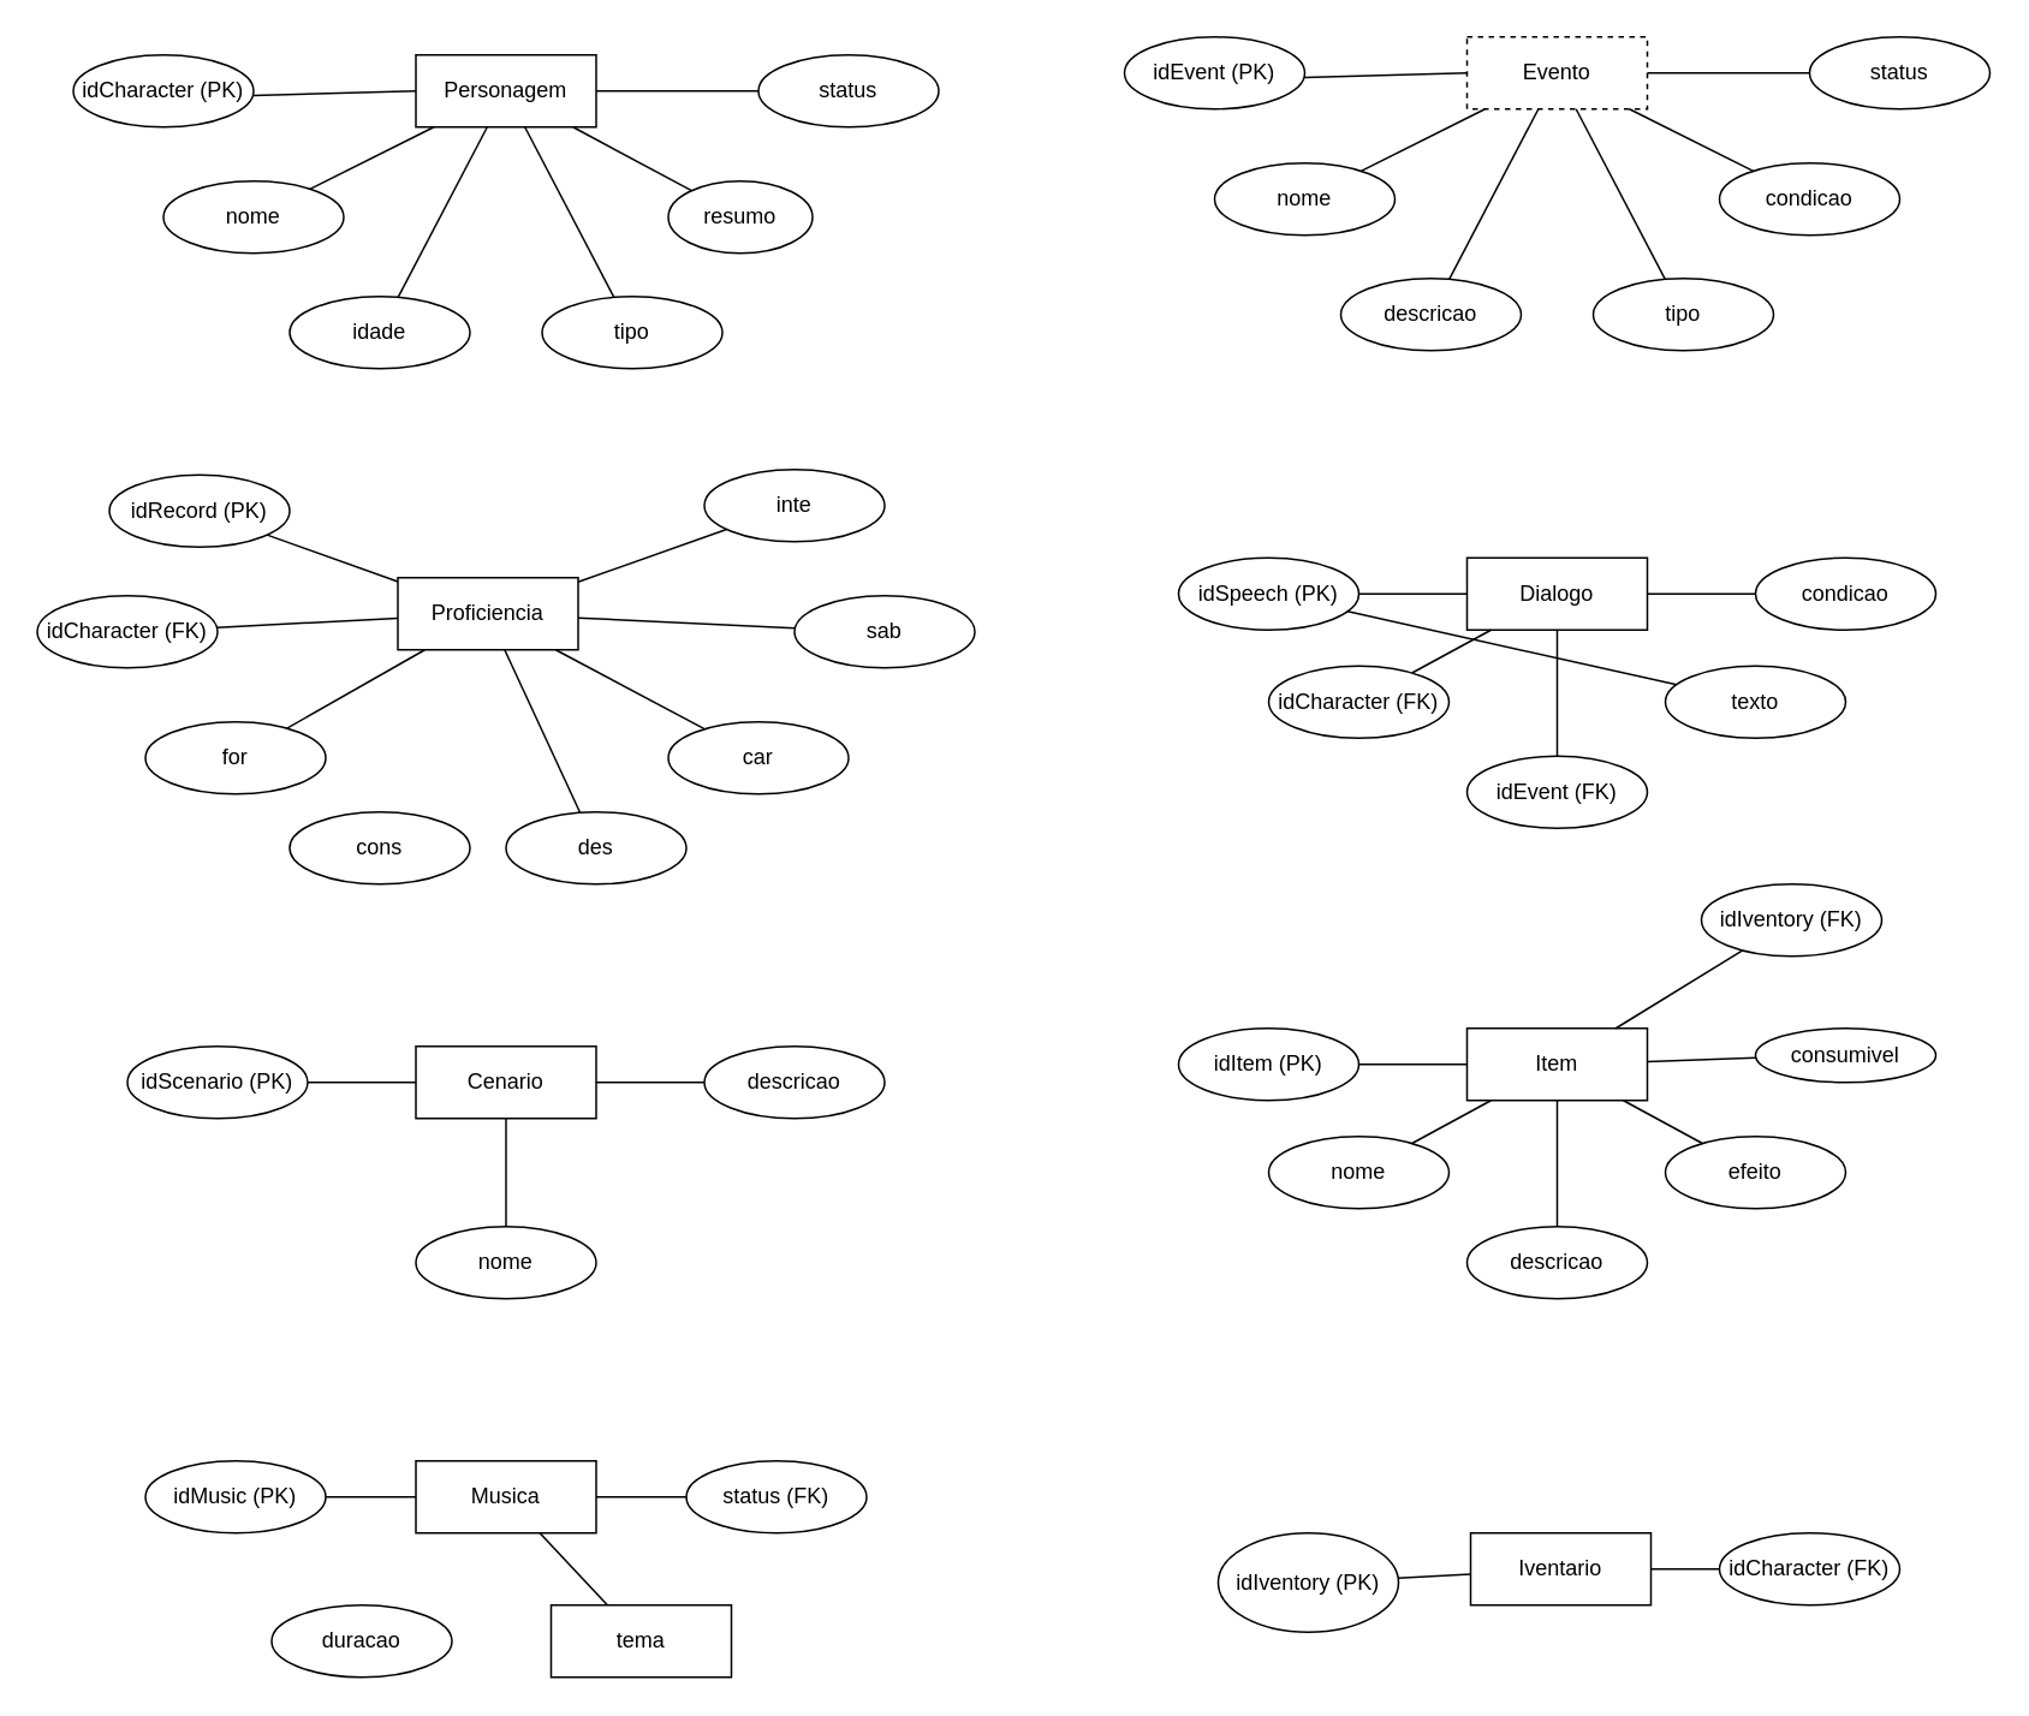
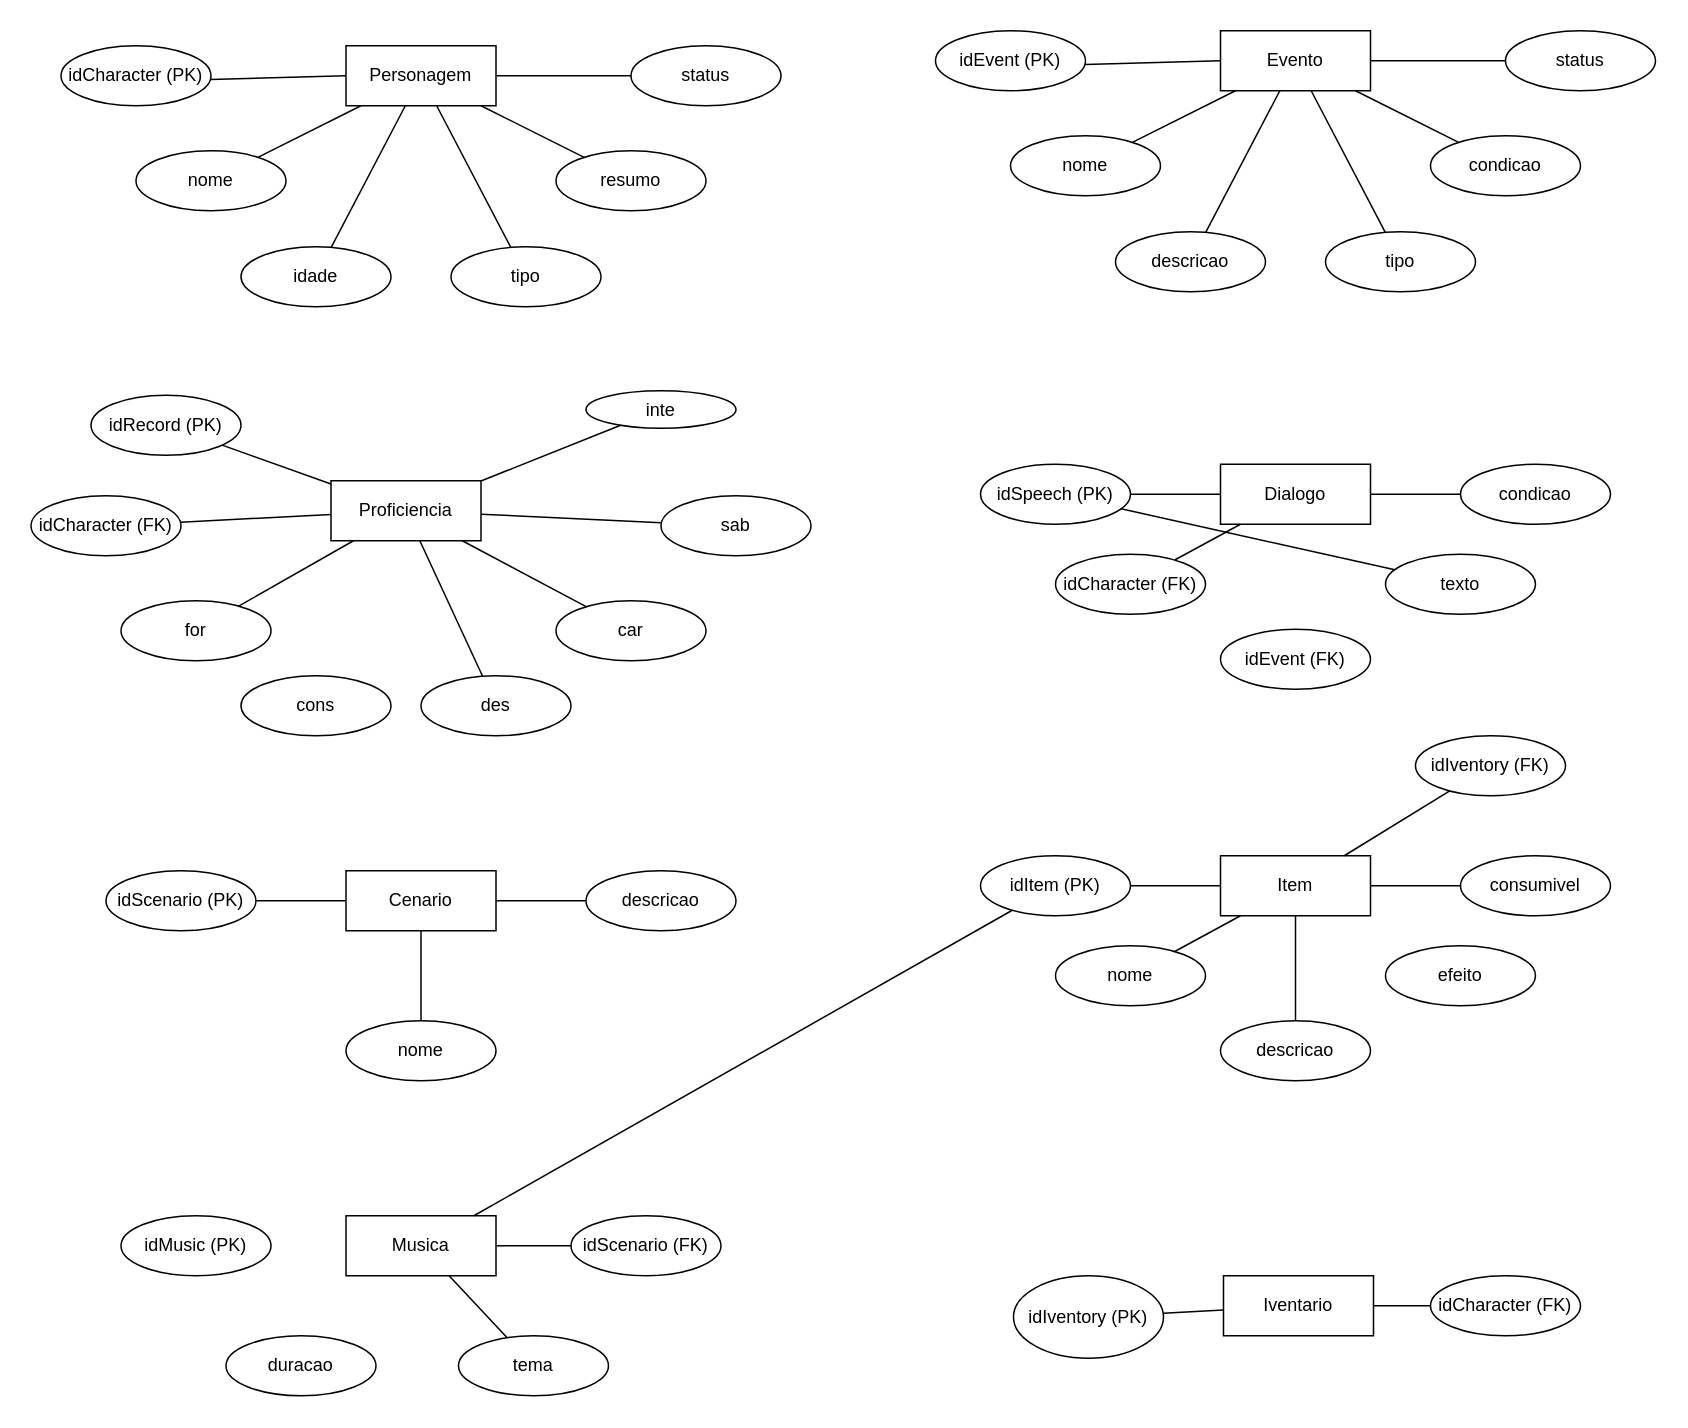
- <mxCell id="18" value="Evento" style="whiteSpace=wrap;html=1;align=center;dashed=1;" vertex="1" parent="1"><mxGeometry x="813" y="20" width="100" height="40" as="geometry" /></mxCell>
+ <mxCell id="18" value="Evento" style="whiteSpace=wrap;html=1;align=center;" vertex="1" parent="1"><mxGeometry x="813" y="20" width="100" height="40" as="geometry" /></mxCell>
- <mxCell id="7" value="resumo" style="ellipse;whiteSpace=wrap;html=1;align=center;" vertex="1" parent="1"><mxGeometry x="370" y="100" width="80" height="40" as="geometry" /></mxCell>
+ <mxCell id="7" value="resumo" style="ellipse;whiteSpace=wrap;html=1;align=center;" vertex="1" parent="1"><mxGeometry x="370" y="100" width="100" height="40" as="geometry" /></mxCell>
- <mxCell id="26" value="inte" style="ellipse;whiteSpace=wrap;html=1;align=center;" vertex="1" parent="1"><mxGeometry x="390" y="260" width="100" height="40" as="geometry" /></mxCell>
+ <mxCell id="26" value="inte" style="ellipse;whiteSpace=wrap;html=1;align=center;" vertex="1" parent="1"><mxGeometry x="390" y="260" width="100" height="25" as="geometry" /></mxCell>
- <mxCell id="69" value="" style="endArrow=none;html=1;rounded=0;" edge="1" parent="1" source="62" target="19"><mxGeometry relative="1" as="geometry"><mxPoint x="773" y="349" as="sourcePoint" /><mxPoint x="833" y="349" as="targetPoint" /></mxGeometry></mxCell>
- <mxCell id="74" value="consumivel" style="ellipse;whiteSpace=wrap;html=1;align=center;" vertex="1" parent="1"><mxGeometry x="973" y="570" width="100" height="30" as="geometry" /></mxCell>
+ <mxCell id="74" value="consumivel" style="ellipse;whiteSpace=wrap;html=1;align=center;" vertex="1" parent="1"><mxGeometry x="973" y="570" width="100" height="40" as="geometry" /></mxCell>
- <mxCell id="80" value="" style="endArrow=none;html=1;rounded=0;" edge="1" parent="1" source="75" target="21"><mxGeometry relative="1" as="geometry"><mxPoint x="783" y="620" as="sourcePoint" /><mxPoint x="900" y="610" as="targetPoint" /></mxGeometry></mxCell>
- <mxCell id="47" value="" style="endArrow=none;html=1;rounded=0;" edge="1" parent="1" source="17" target="46"><mxGeometry relative="1" as="geometry"><mxPoint x="270" y="980" as="sourcePoint" /><mxPoint x="180" y="980" as="targetPoint" /></mxGeometry></mxCell>
+ <mxCell id="47" value="" style="endArrow=none;html=1;rounded=0;" edge="1" parent="1" source="17" target="73"><mxGeometry relative="1" as="geometry"><mxPoint x="270" y="980" as="sourcePoint" /><mxPoint x="180" y="980" as="targetPoint" /></mxGeometry></mxCell>
- <mxCell id="45" value="status (FK)" style="ellipse;whiteSpace=wrap;html=1;align=center;" vertex="1" parent="1"><mxGeometry x="380" y="810" width="100" height="40" as="geometry" /></mxCell>
+ <mxCell id="45" value="idScenario (FK)" style="ellipse;whiteSpace=wrap;html=1;align=center;" vertex="1" parent="1"><mxGeometry x="380" y="810" width="100" height="40" as="geometry" /></mxCell>
- <mxCell id="44" value="tema" style="whiteSpace=wrap;html=1;align=center;rounded=0;" vertex="1" parent="1"><mxGeometry x="305" y="890" width="100" height="40" as="geometry" /></mxCell>
+ <mxCell id="44" value="tema" style="ellipse;whiteSpace=wrap;html=1;align=center;" vertex="1" parent="1"><mxGeometry x="305" y="890" width="100" height="40" as="geometry" /></mxCell>
